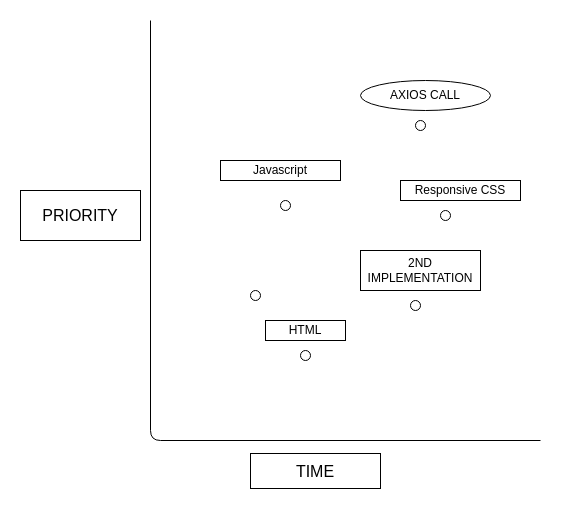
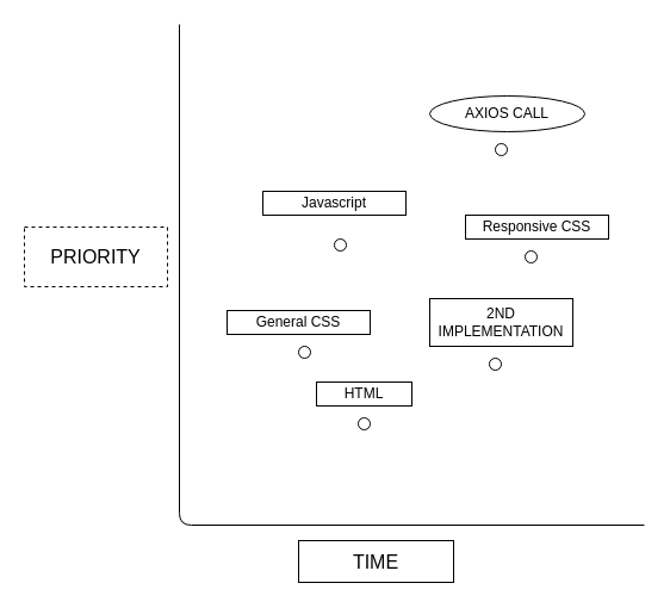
- <mxCell id="15" value="Responsive CSS" style="rounded=0;whiteSpace=wrap;html=1;" vertex="1" parent="1"><mxGeometry x="400" y="180" width="120" height="20" as="geometry" /></mxCell>
+ <mxCell id="15" value="Responsive CSS" style="rounded=0;whiteSpace=wrap;html=1;" vertex="1" parent="1"><mxGeometry x="390" y="180" width="120" height="20" as="geometry" /></mxCell>
- <mxCell id="4" value="&lt;font size=&quot;3&quot;&gt;PRIORITY&lt;/font&gt;" style="rounded=0;whiteSpace=wrap;html=1;" vertex="1" parent="1"><mxGeometry x="20" y="190" width="120" height="50" as="geometry" /></mxCell>
+ <mxCell id="4" value="&lt;font size=&quot;3&quot;&gt;PRIORITY&lt;/font&gt;" style="rounded=0;whiteSpace=wrap;html=1;dashed=1;" vertex="1" parent="1"><mxGeometry x="20" y="190" width="120" height="50" as="geometry" /></mxCell>
+ <mxCell id="16" value="General CSS" style="rounded=0;whiteSpace=wrap;html=1;" vertex="1" parent="1"><mxGeometry x="190" y="260" width="120" height="20" as="geometry" /></mxCell>
